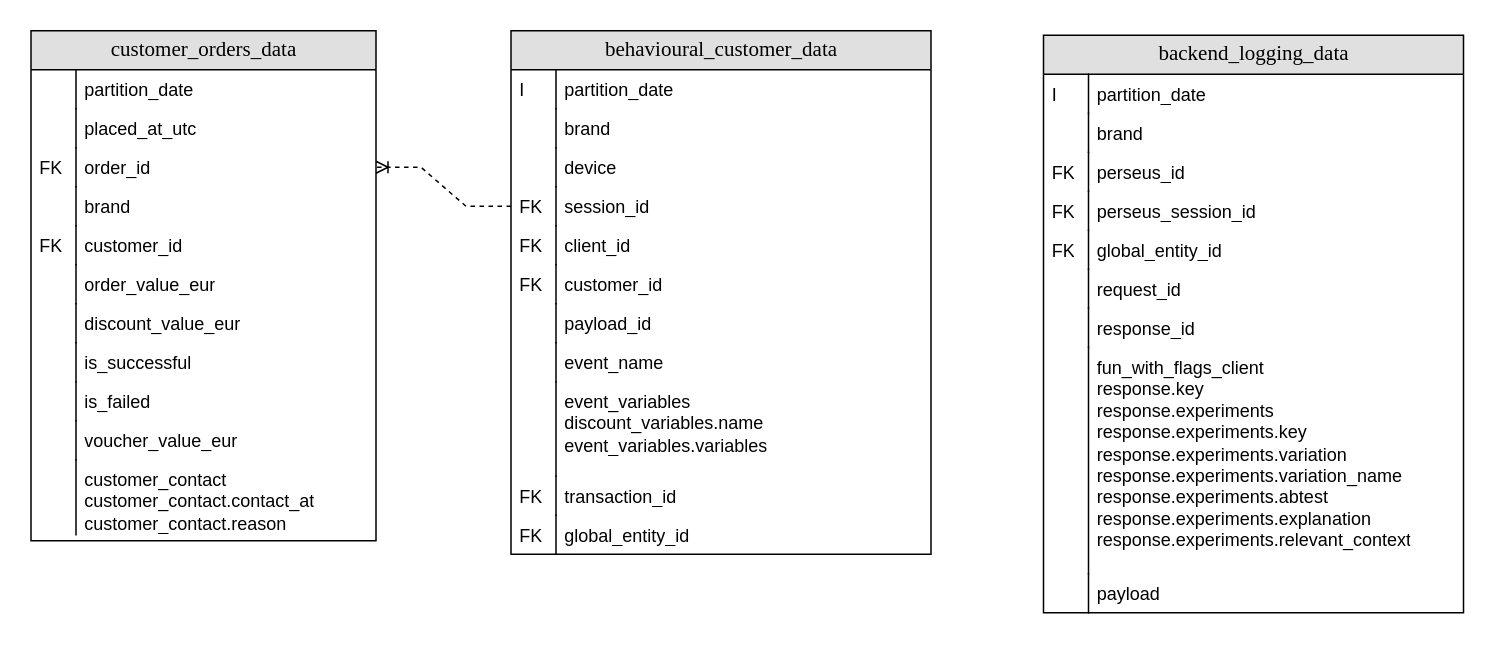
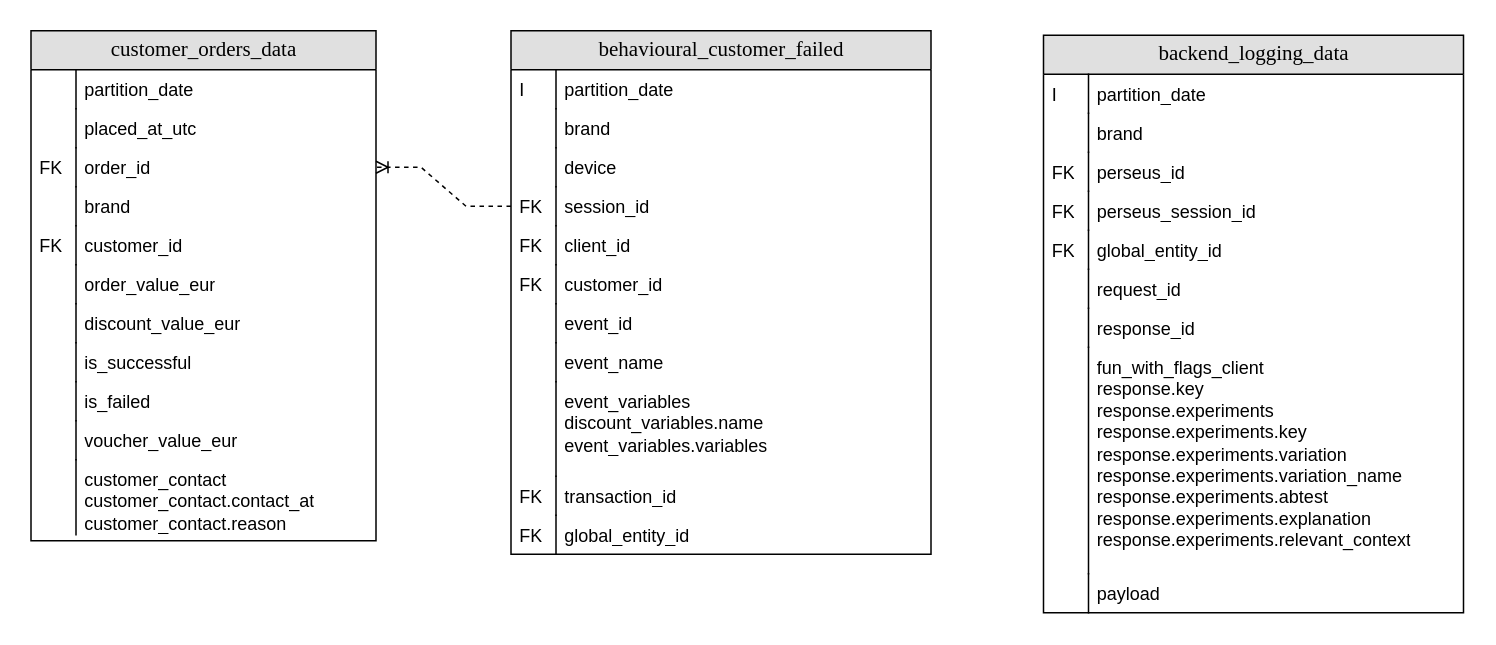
- <mxCell id="2" value="behavioural_customer_data" style="swimlane;html=1;fontStyle=0;childLayout=stackLayout;horizontal=1;startSize=26;fillColor=#e0e0e0;horizontalStack=0;resizeParent=1;resizeLast=0;collapsible=1;marginBottom=0;swimlaneFillColor=#ffffff;align=center;rounded=0;shadow=0;comic=0;labelBackgroundColor=none;strokeWidth=1;fontFamily=Verdana;fontSize=14;swimlaneLine=1;" parent="1" vertex="1"><mxGeometry x="340" y="20" width="280" height="349" as="geometry" /></mxCell>
+ <mxCell id="2" value="behavioural_customer_failed" style="swimlane;html=1;fontStyle=0;childLayout=stackLayout;horizontal=1;startSize=26;fillColor=#e0e0e0;horizontalStack=0;resizeParent=1;resizeLast=0;collapsible=1;marginBottom=0;swimlaneFillColor=#ffffff;align=center;rounded=0;shadow=0;comic=0;labelBackgroundColor=none;strokeWidth=1;fontFamily=Verdana;fontSize=14;swimlaneLine=1;" parent="1" vertex="1"><mxGeometry x="340" y="20" width="280" height="349" as="geometry" /></mxCell>
- <mxCell id="15" value="payload_id" style="shape=partialRectangle;top=0;left=0;right=0;bottom=0;html=1;align=left;verticalAlign=top;fillColor=none;spacingLeft=34;spacingRight=4;whiteSpace=wrap;overflow=hidden;rotatable=0;points=[[0,0.5],[1,0.5]];portConstraint=eastwest;dropTarget=0;" parent="2" vertex="1"><mxGeometry y="182" width="280" height="26" as="geometry" /></mxCell>
+ <mxCell id="15" value="event_id" style="shape=partialRectangle;top=0;left=0;right=0;bottom=0;html=1;align=left;verticalAlign=top;fillColor=none;spacingLeft=34;spacingRight=4;whiteSpace=wrap;overflow=hidden;rotatable=0;points=[[0,0.5],[1,0.5]];portConstraint=eastwest;dropTarget=0;" parent="2" vertex="1"><mxGeometry y="182" width="280" height="26" as="geometry" /></mxCell>
